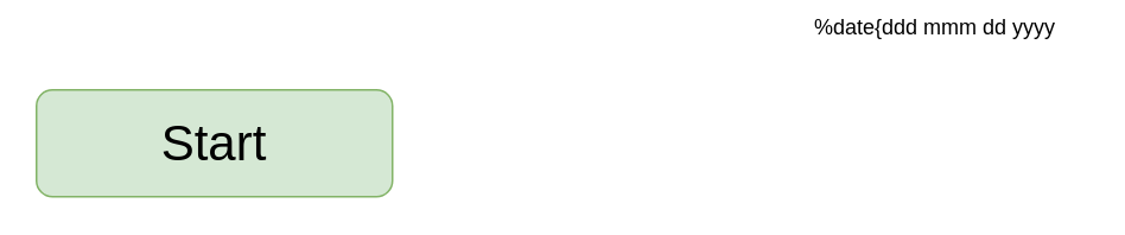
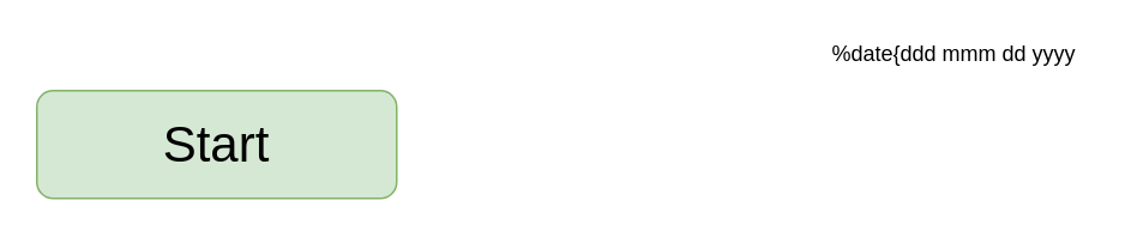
- <mxCell id="2" value="%date{ddd mmm dd yyyy HH:MM:ss}%" style="text;html=1;strokeColor=none;fillColor=none;align=center;verticalAlign=middle;whiteSpace=wrap;overflow=hidden;" vertex="1" parent="1"><mxGeometry x="445" y="5" width="160" height="20" as="geometry" /></mxCell>
+ <mxCell id="2" value="%date{ddd mmm dd yyyy HH:MM:ss}%" style="text;html=1;strokeColor=none;fillColor=none;align=center;verticalAlign=middle;whiteSpace=wrap;overflow=hidden;" vertex="1" parent="1"><mxGeometry x="450" y="20" width="160" height="20" as="geometry" /></mxCell>
